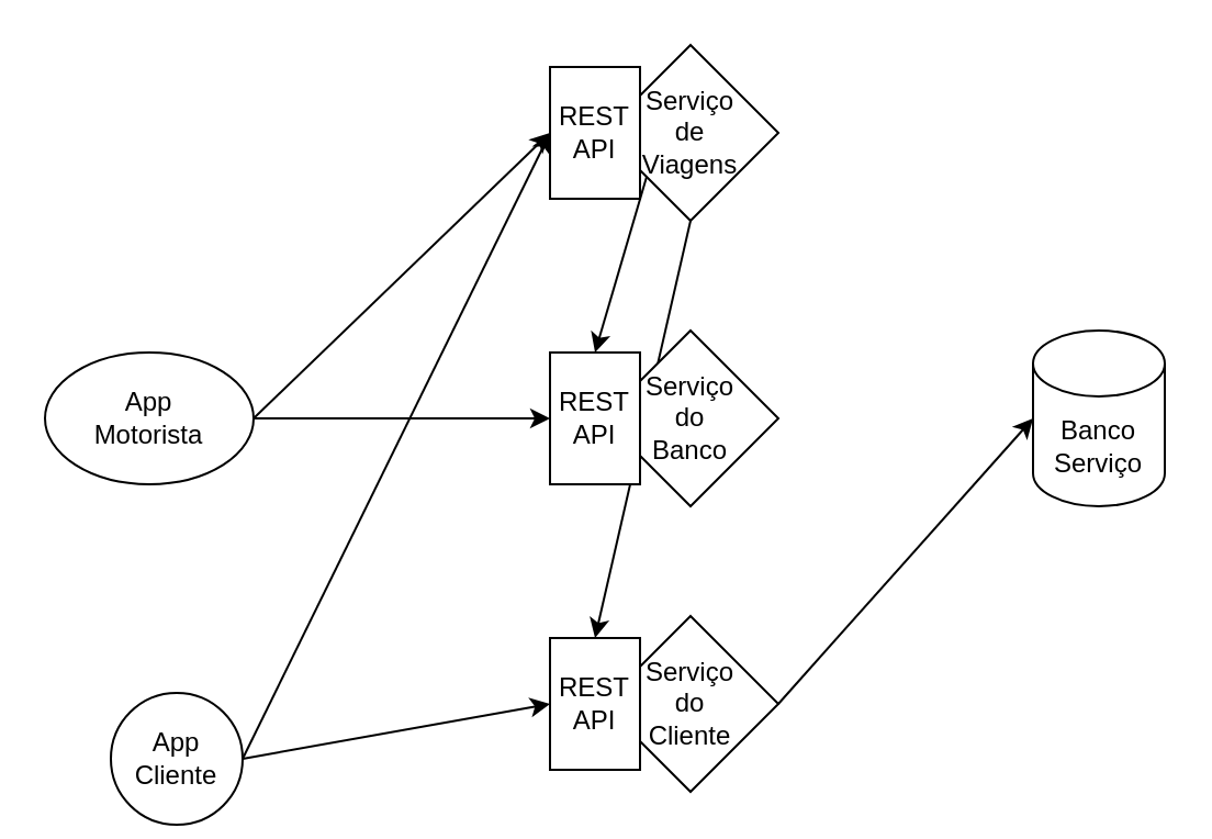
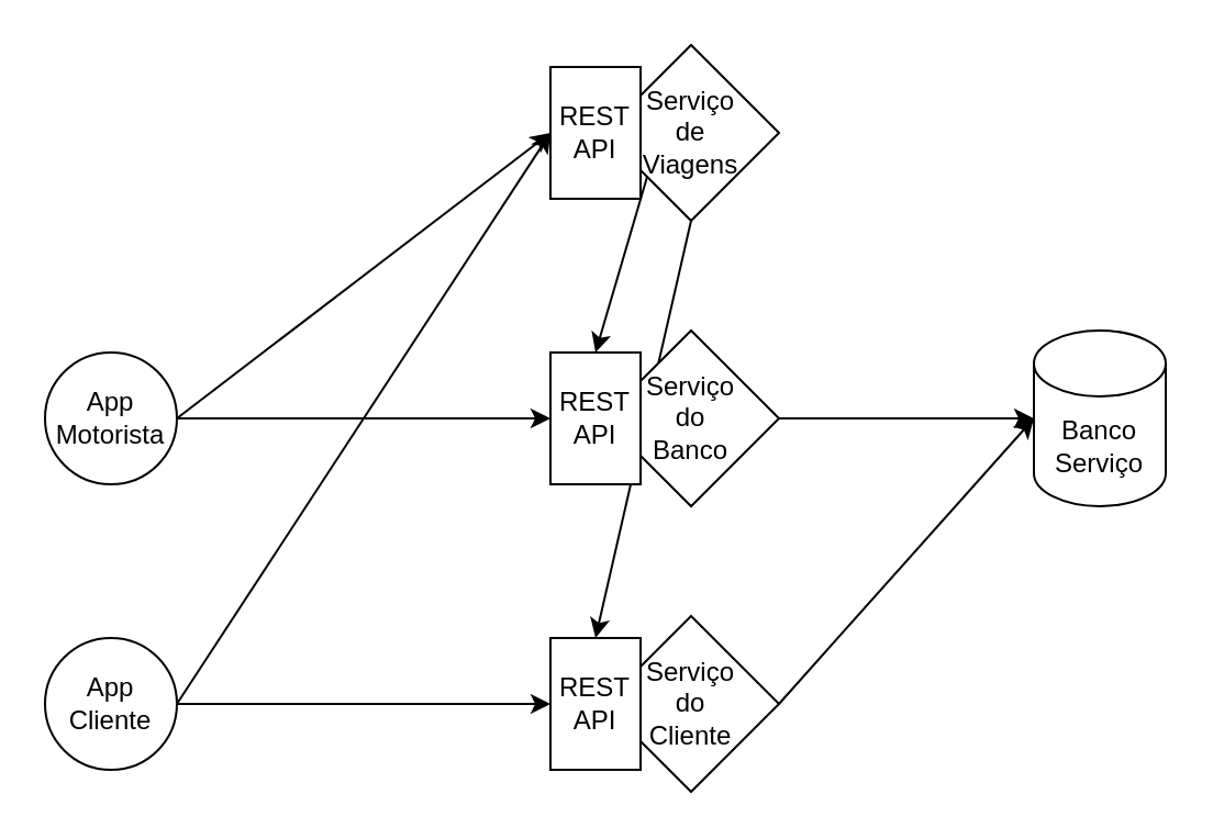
- <mxCell id="12" value="App&lt;br&gt;Motorista" style="ellipse;whiteSpace=wrap;html=1;aspect=fixed;" parent="1" vertex="1"><mxGeometry x="20" y="160" width="95" height="60" as="geometry" /></mxCell>
+ <mxCell id="12" value="App&lt;br&gt;Motorista" style="ellipse;whiteSpace=wrap;html=1;aspect=fixed;" parent="1" vertex="1"><mxGeometry x="20" y="160" width="60" height="60" as="geometry" /></mxCell>
+ <mxCell id="7" style="edgeStyle=orthogonalEdgeStyle;rounded=0;orthogonalLoop=1;jettySize=auto;html=1;exitX=0;exitY=0.5;exitDx=0;exitDy=0;exitPerimeter=0;entryX=1;entryY=0.5;entryDx=0;entryDy=0;startArrow=classic;startFill=1;endArrow=none;endFill=0;" parent="1" source="9" target="5" edge="1"><mxGeometry relative="1" as="geometry" /></mxCell>
- <mxCell id="15" value="App&lt;br&gt;Cliente" style="ellipse;whiteSpace=wrap;html=1;aspect=fixed;" parent="1" vertex="1"><mxGeometry x="50" y="315" width="60" height="60" as="geometry" /></mxCell>
+ <mxCell id="15" value="App&lt;br&gt;Cliente" style="ellipse;whiteSpace=wrap;html=1;aspect=fixed;" parent="1" vertex="1"><mxGeometry x="20" y="290" width="60" height="60" as="geometry" /></mxCell>
